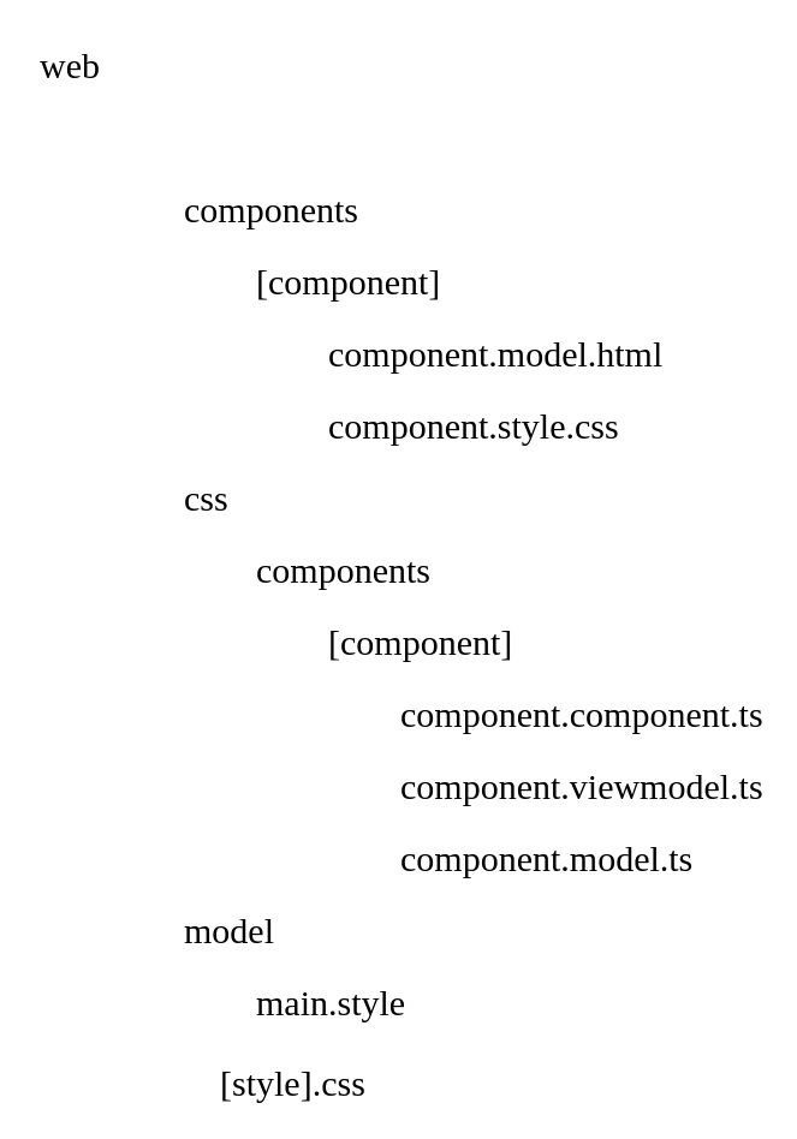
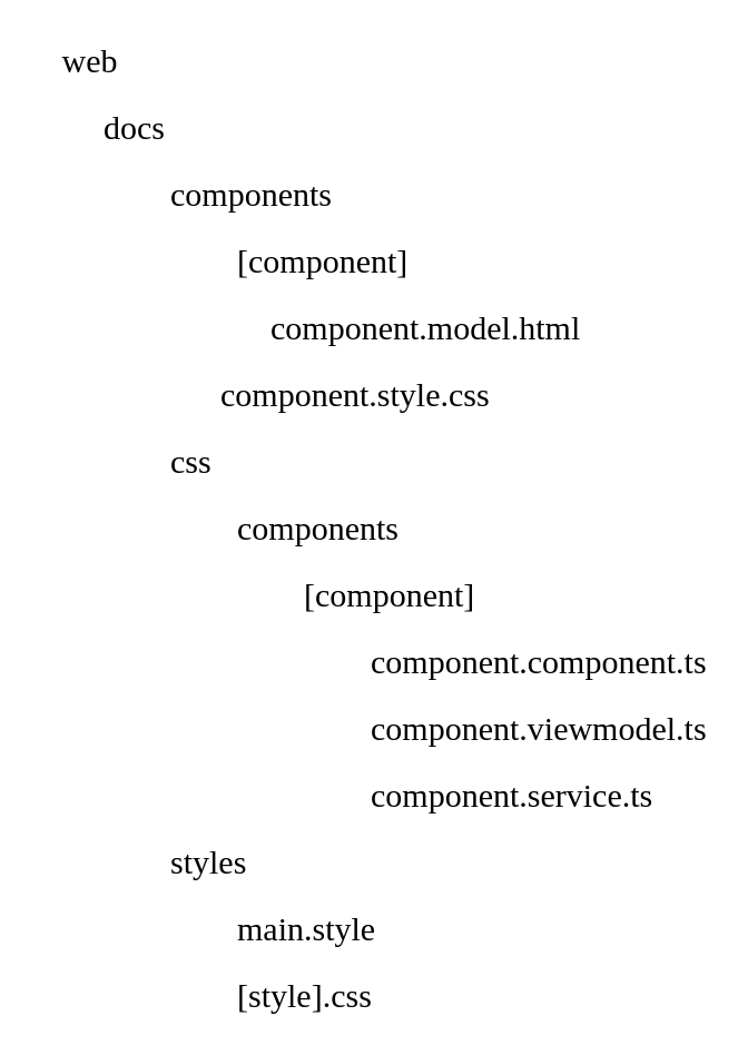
- <mxCell id="2" value="web" style="text;html=1;strokeColor=none;fillColor=none;align=left;verticalAlign=middle;whiteSpace=wrap;rounded=0;sketch=1;hachureGap=4;jiggle=2;curveFitting=1;fontFamily=Architects Daughter;fontSource=https%3A%2F%2Ffonts.googleapis.com%2Fcss%3Ffamily%3DArchitects%2BDaughter;fontSize=20;" parent="1" vertex="1"><mxGeometry x="20" y="20" width="60" height="30" as="geometry" /></mxCell>
+ <mxCell id="2" value="web" style="text;html=1;strokeColor=none;fillColor=none;align=left;verticalAlign=middle;whiteSpace=wrap;rounded=0;sketch=1;hachureGap=4;jiggle=2;curveFitting=1;fontFamily=Architects Daughter;fontSource=https%3A%2F%2Ffonts.googleapis.com%2Fcss%3Ffamily%3DArchitects%2BDaughter;fontSize=20;" parent="1" vertex="1"><mxGeometry x="35" y="20" width="60" height="30" as="geometry" /></mxCell>
+ <mxCell id="3" value="docs" style="text;html=1;strokeColor=none;fillColor=none;align=left;verticalAlign=middle;whiteSpace=wrap;rounded=0;sketch=1;hachureGap=4;jiggle=2;curveFitting=1;fontFamily=Architects Daughter;fontSource=https%3A%2F%2Ffonts.googleapis.com%2Fcss%3Ffamily%3DArchitects%2BDaughter;fontSize=20;" parent="1" vertex="1"><mxGeometry x="60" y="60" width="60" height="30" as="geometry" /></mxCell>
- <mxCell id="8" value="component.model.html" style="text;html=1;strokeColor=none;fillColor=none;align=left;verticalAlign=middle;whiteSpace=wrap;rounded=0;sketch=1;hachureGap=4;jiggle=2;curveFitting=1;fontFamily=Architects Daughter;fontSource=https%3A%2F%2Ffonts.googleapis.com%2Fcss%3Ffamily%3DArchitects%2BDaughter;fontSize=20;" parent="1" vertex="1"><mxGeometry x="180" y="180" width="240" height="30" as="geometry" /></mxCell>
+ <mxCell id="8" value="component.model.html" style="text;html=1;strokeColor=none;fillColor=none;align=left;verticalAlign=middle;whiteSpace=wrap;rounded=0;sketch=1;hachureGap=4;jiggle=2;curveFitting=1;fontFamily=Architects Daughter;fontSource=https%3A%2F%2Ffonts.googleapis.com%2Fcss%3Ffamily%3DArchitects%2BDaughter;fontSize=20;" parent="1" vertex="1"><mxGeometry x="160" y="180" width="240" height="30" as="geometry" /></mxCell>
- <mxCell id="9" value="component.style.css" style="text;html=1;strokeColor=none;fillColor=none;align=left;verticalAlign=middle;whiteSpace=wrap;rounded=0;sketch=1;hachureGap=4;jiggle=2;curveFitting=1;fontFamily=Architects Daughter;fontSource=https%3A%2F%2Ffonts.googleapis.com%2Fcss%3Ffamily%3DArchitects%2BDaughter;fontSize=20;" parent="1" vertex="1"><mxGeometry x="180" y="220" width="240" height="30" as="geometry" /></mxCell>
+ <mxCell id="9" value="component.style.css" style="text;html=1;strokeColor=none;fillColor=none;align=left;verticalAlign=middle;whiteSpace=wrap;rounded=0;sketch=1;hachureGap=4;jiggle=2;curveFitting=1;fontFamily=Architects Daughter;fontSource=https%3A%2F%2Ffonts.googleapis.com%2Fcss%3Ffamily%3DArchitects%2BDaughter;fontSize=20;" parent="1" vertex="1"><mxGeometry x="130" y="220" width="240" height="30" as="geometry" /></mxCell>
- <mxCell id="14" value="component.model.ts" style="text;html=1;strokeColor=none;fillColor=none;align=left;verticalAlign=middle;whiteSpace=wrap;rounded=0;sketch=1;hachureGap=4;jiggle=2;curveFitting=1;fontFamily=Architects Daughter;fontSource=https%3A%2F%2Ffonts.googleapis.com%2Fcss%3Ffamily%3DArchitects%2BDaughter;fontSize=20;" parent="1" vertex="1"><mxGeometry x="220" y="460" width="160" height="30" as="geometry" /></mxCell>
+ <mxCell id="14" value="component.service.ts" style="text;html=1;strokeColor=none;fillColor=none;align=left;verticalAlign=middle;whiteSpace=wrap;rounded=0;sketch=1;hachureGap=4;jiggle=2;curveFitting=1;fontFamily=Architects Daughter;fontSource=https%3A%2F%2Ffonts.googleapis.com%2Fcss%3Ffamily%3DArchitects%2BDaughter;fontSize=20;" parent="1" vertex="1"><mxGeometry x="220" y="460" width="160" height="30" as="geometry" /></mxCell>
- <mxCell id="6" value="model" style="text;html=1;strokeColor=none;fillColor=none;align=left;verticalAlign=middle;whiteSpace=wrap;rounded=0;sketch=1;hachureGap=4;jiggle=2;curveFitting=1;fontFamily=Architects Daughter;fontSource=https%3A%2F%2Ffonts.googleapis.com%2Fcss%3Ffamily%3DArchitects%2BDaughter;fontSize=20;" parent="1" vertex="1"><mxGeometry x="100" y="500" width="160" height="30" as="geometry" /></mxCell>
+ <mxCell id="6" value="styles" style="text;html=1;strokeColor=none;fillColor=none;align=left;verticalAlign=middle;whiteSpace=wrap;rounded=0;sketch=1;hachureGap=4;jiggle=2;curveFitting=1;fontFamily=Architects Daughter;fontSource=https%3A%2F%2Ffonts.googleapis.com%2Fcss%3Ffamily%3DArchitects%2BDaughter;fontSize=20;" parent="1" vertex="1"><mxGeometry x="100" y="500" width="160" height="30" as="geometry" /></mxCell>
- <mxCell id="16" value="[style].css" style="text;html=1;strokeColor=none;fillColor=none;align=left;verticalAlign=middle;whiteSpace=wrap;rounded=0;sketch=1;hachureGap=4;jiggle=2;curveFitting=1;fontFamily=Architects Daughter;fontSource=https%3A%2F%2Ffonts.googleapis.com%2Fcss%3Ffamily%3DArchitects%2BDaughter;fontSize=20;" parent="1" vertex="1"><mxGeometry x="120" y="585" width="160" height="30" as="geometry" /></mxCell>
+ <mxCell id="16" value="[style].css" style="text;html=1;strokeColor=none;fillColor=none;align=left;verticalAlign=middle;whiteSpace=wrap;rounded=0;sketch=1;hachureGap=4;jiggle=2;curveFitting=1;fontFamily=Architects Daughter;fontSource=https%3A%2F%2Ffonts.googleapis.com%2Fcss%3Ffamily%3DArchitects%2BDaughter;fontSize=20;" parent="1" vertex="1"><mxGeometry x="140" y="580" width="160" height="30" as="geometry" /></mxCell>
